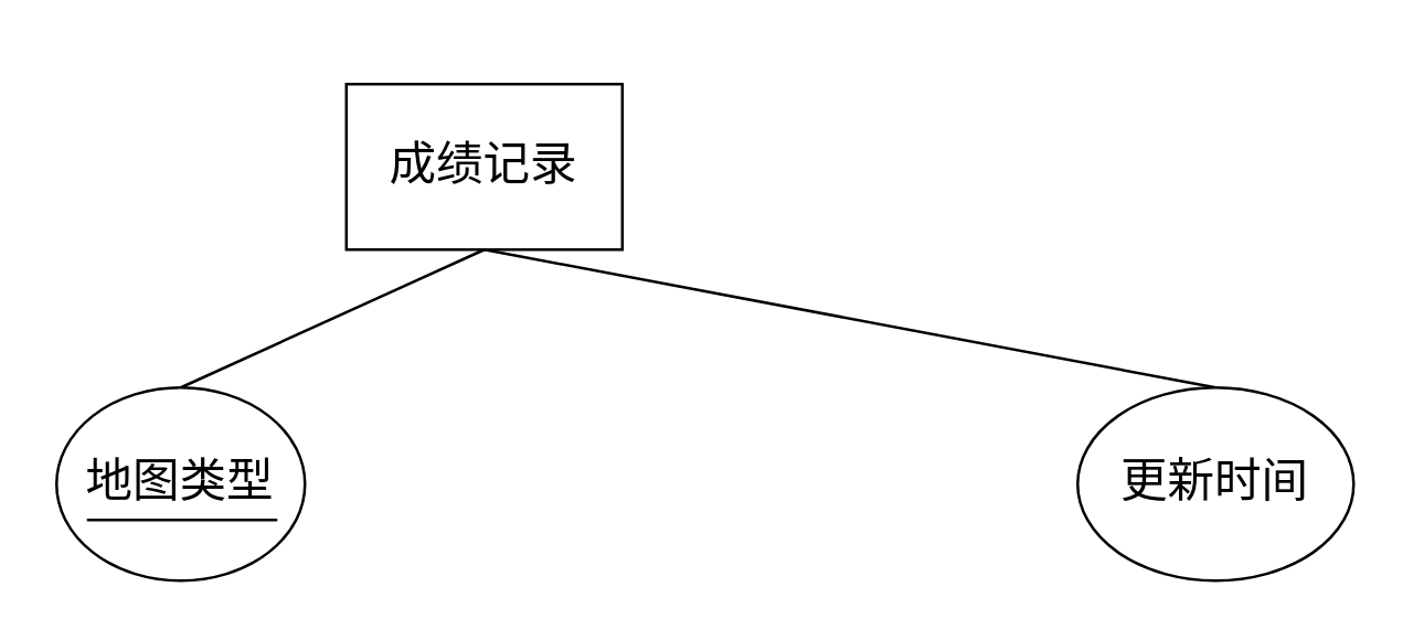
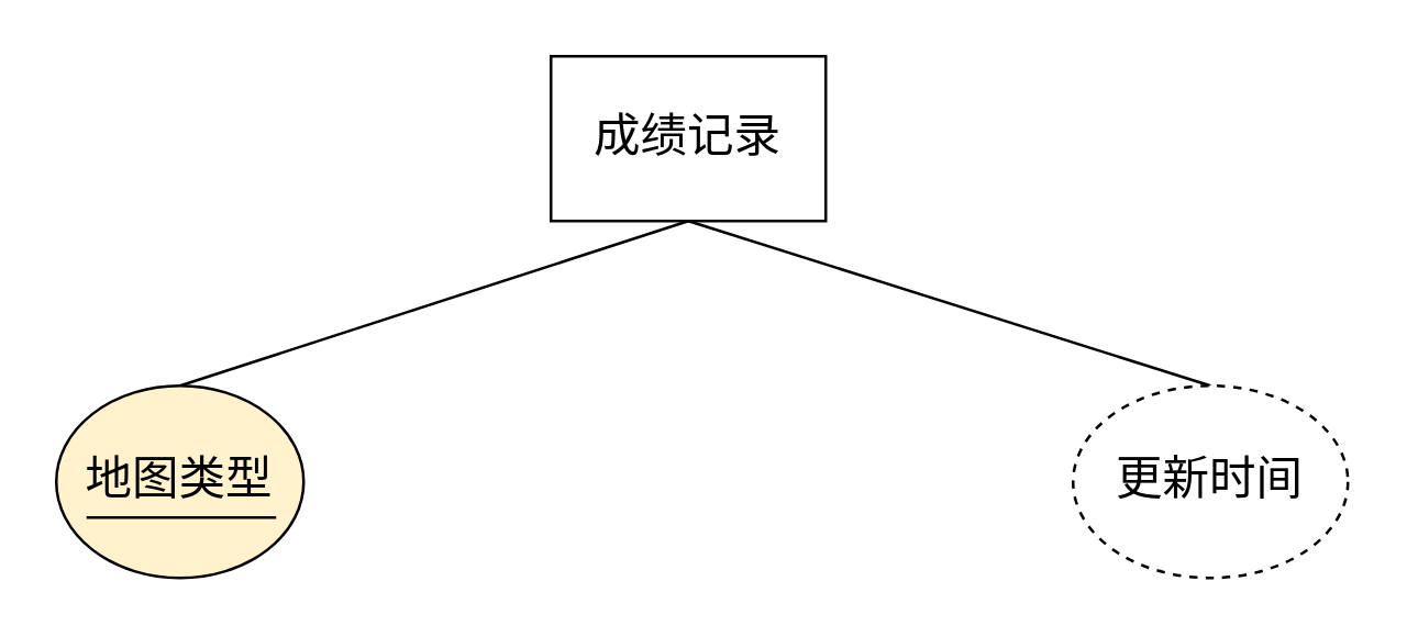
- <mxCell id="4" value="&lt;font style=&quot;font-size: 17px;&quot;&gt;成绩记录&lt;/font&gt;" style="rounded=0;whiteSpace=wrap;html=1;" vertex="1" parent="1"><mxGeometry x="125" y="30" width="100" height="60" as="geometry" /></mxCell>
+ <mxCell id="4" value="&lt;font style=&quot;font-size: 17px;&quot;&gt;成绩记录&lt;/font&gt;" style="rounded=0;whiteSpace=wrap;html=1;" vertex="1" parent="1"><mxGeometry x="200" y="20" width="100" height="60" as="geometry" /></mxCell>
- <mxCell id="5" value="&lt;font style=&quot;font-size: 17px;&quot;&gt;地图类型&lt;/font&gt;" style="ellipse;whiteSpace=wrap;html=1;" vertex="1" parent="1"><mxGeometry x="20" y="140" width="90" height="70" as="geometry" /></mxCell>
+ <mxCell id="5" value="&lt;font style=&quot;font-size: 17px;&quot;&gt;地图类型&lt;/font&gt;" style="ellipse;whiteSpace=wrap;html=1;fillColor=#fff2cc;" vertex="1" parent="1"><mxGeometry x="20" y="140" width="90" height="70" as="geometry" /></mxCell>
- <mxCell id="6" value="&lt;span style=&quot;font-size: 17px;&quot;&gt;更新时间&lt;/span&gt;" style="ellipse;whiteSpace=wrap;html=1;" vertex="1" parent="1"><mxGeometry x="390" y="140" width="100" height="70" as="geometry" /></mxCell>
+ <mxCell id="6" value="&lt;span style=&quot;font-size: 17px;&quot;&gt;更新时间&lt;/span&gt;" style="ellipse;whiteSpace=wrap;html=1;dashed=1;" vertex="1" parent="1"><mxGeometry x="390" y="140" width="100" height="70" as="geometry" /></mxCell>
